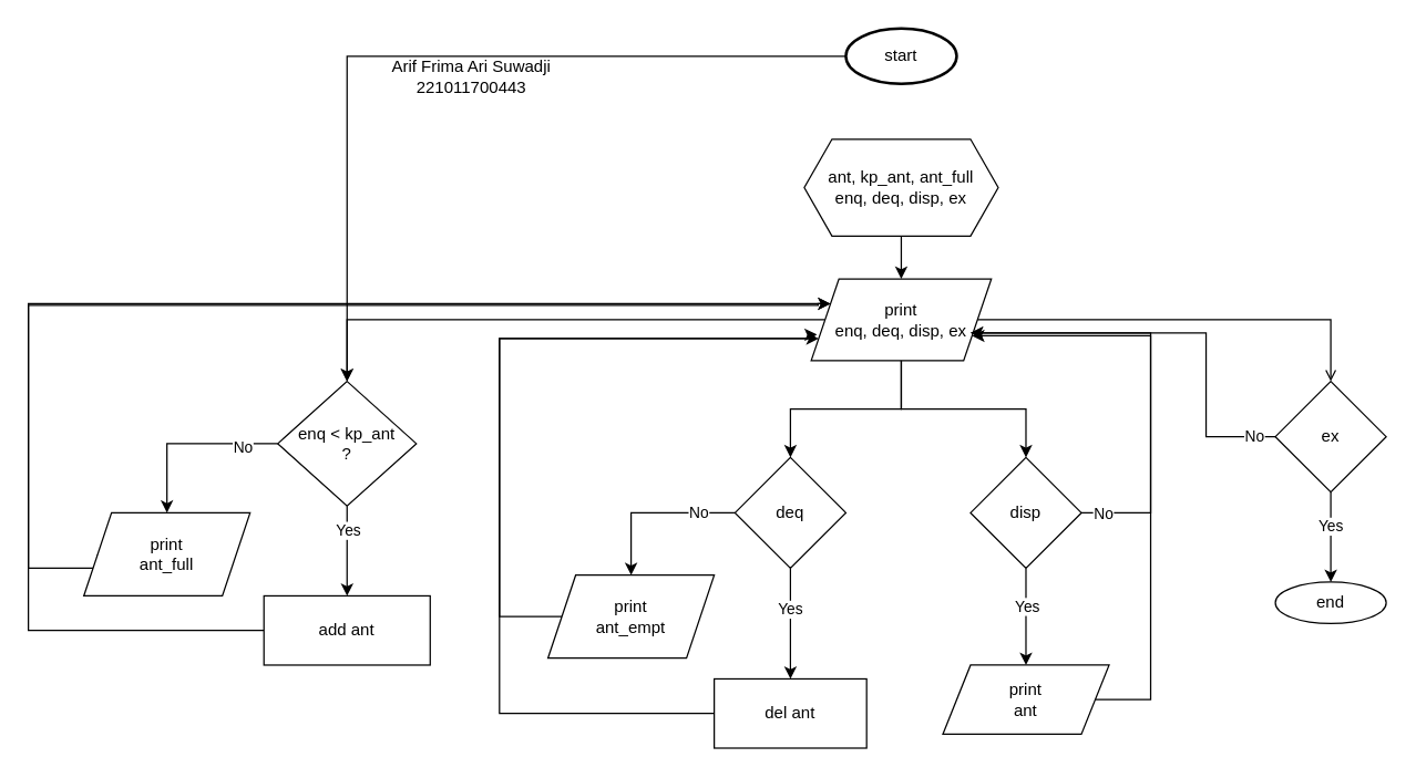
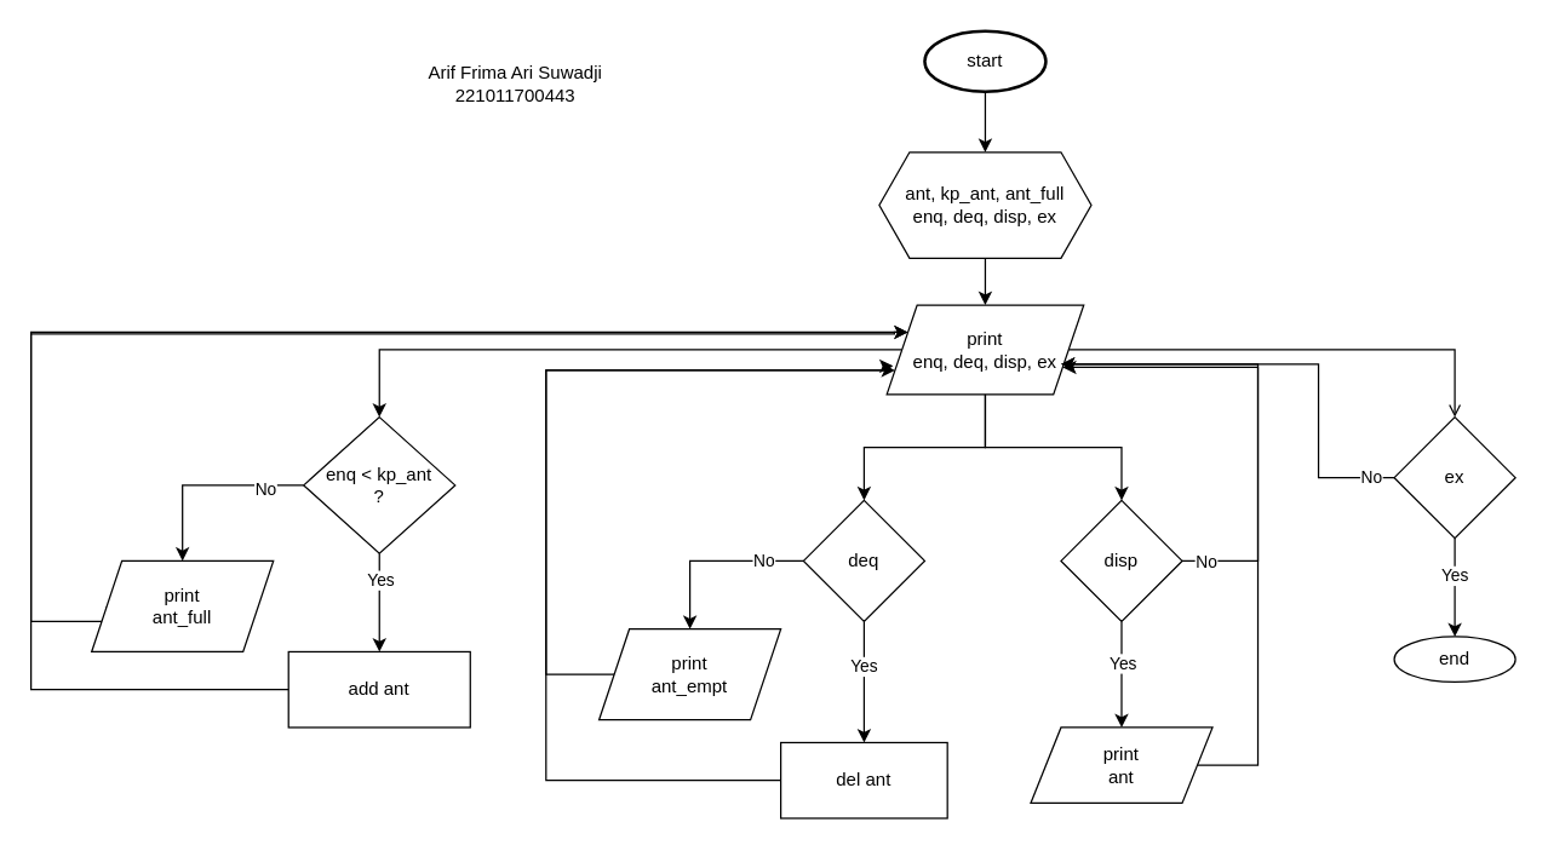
- <mxCell id="2" style="edgeStyle=orthogonalEdgeStyle;rounded=0;orthogonalLoop=1;jettySize=auto;html=1;" edge="1" parent="1" source="3" target="15"><mxGeometry relative="1" as="geometry"><mxPoint x="650" y="140" as="targetPoint" /></mxGeometry></mxCell>
+ <mxCell id="2" style="edgeStyle=orthogonalEdgeStyle;rounded=0;orthogonalLoop=1;jettySize=auto;html=1;" edge="1" parent="1" source="3" target="5"><mxGeometry relative="1" as="geometry"><mxPoint x="650" y="140" as="targetPoint" /></mxGeometry></mxCell>
